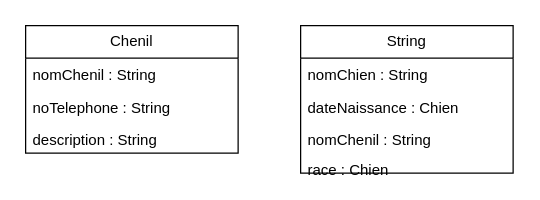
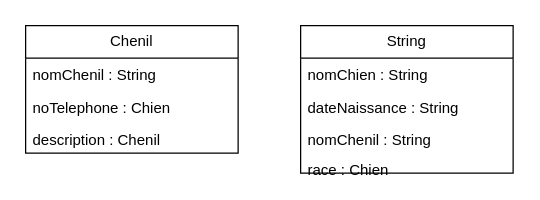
- <mxCell id="9" value="noTelephone : String" style="text;strokeColor=none;fillColor=none;align=left;verticalAlign=top;spacingLeft=4;spacingRight=4;overflow=hidden;rotatable=0;points=[[0,0.5],[1,0.5]];portConstraint=eastwest;whiteSpace=wrap;html=1;" vertex="1" parent="7"><mxGeometry y="52" width="170" height="26" as="geometry" /></mxCell>
+ <mxCell id="9" value="noTelephone : Chien" style="text;strokeColor=none;fillColor=none;align=left;verticalAlign=top;spacingLeft=4;spacingRight=4;overflow=hidden;rotatable=0;points=[[0,0.5],[1,0.5]];portConstraint=eastwest;whiteSpace=wrap;html=1;" vertex="1" parent="7"><mxGeometry y="52" width="170" height="26" as="geometry" /></mxCell>
- <mxCell id="4" value="dateNaissance : Chien" style="text;strokeColor=none;fillColor=none;align=left;verticalAlign=top;spacingLeft=4;spacingRight=4;overflow=hidden;rotatable=0;points=[[0,0.5],[1,0.5]];portConstraint=eastwest;whiteSpace=wrap;html=1;" vertex="1" parent="2"><mxGeometry y="52" width="170" height="26" as="geometry" /></mxCell>
+ <mxCell id="4" value="dateNaissance : String" style="text;strokeColor=none;fillColor=none;align=left;verticalAlign=top;spacingLeft=4;spacingRight=4;overflow=hidden;rotatable=0;points=[[0,0.5],[1,0.5]];portConstraint=eastwest;whiteSpace=wrap;html=1;" vertex="1" parent="2"><mxGeometry y="52" width="170" height="26" as="geometry" /></mxCell>
- <mxCell id="10" value="description : String" style="text;strokeColor=none;fillColor=none;align=left;verticalAlign=top;spacingLeft=4;spacingRight=4;overflow=hidden;rotatable=0;points=[[0,0.5],[1,0.5]];portConstraint=eastwest;whiteSpace=wrap;html=1;" vertex="1" parent="7"><mxGeometry y="78" width="170" height="24" as="geometry" /></mxCell>
+ <mxCell id="10" value="description : Chenil" style="text;strokeColor=none;fillColor=none;align=left;verticalAlign=top;spacingLeft=4;spacingRight=4;overflow=hidden;rotatable=0;points=[[0,0.5],[1,0.5]];portConstraint=eastwest;whiteSpace=wrap;html=1;" vertex="1" parent="7"><mxGeometry y="78" width="170" height="24" as="geometry" /></mxCell>
